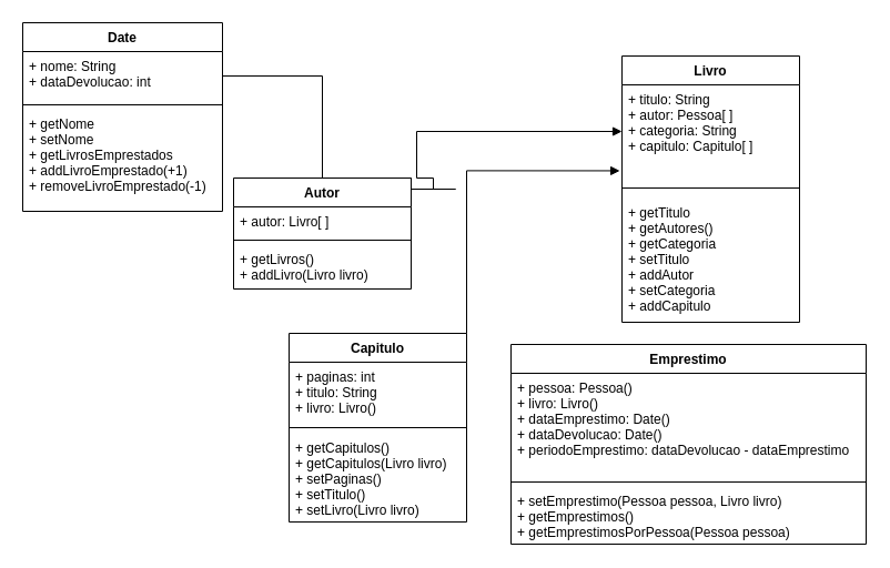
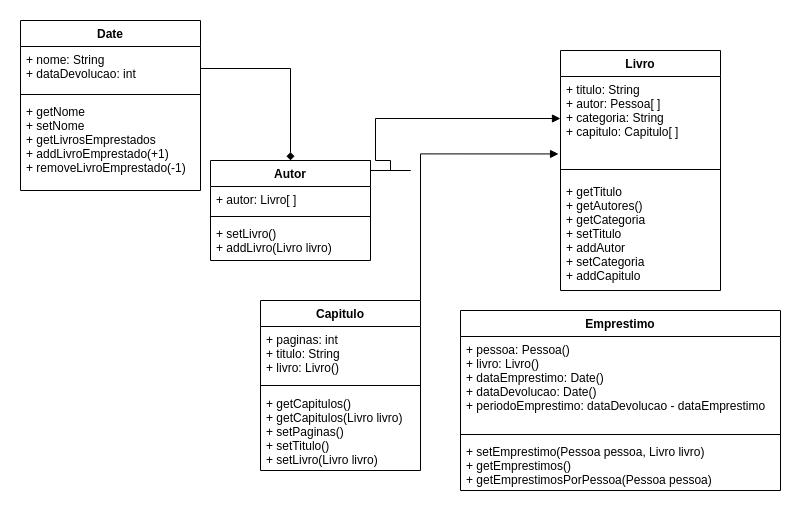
- <mxCell id="24" value="" style="endArrow=none;html=1;edgeStyle=orthogonalEdgeStyle;rounded=0;exitX=1;exitY=0.5;exitDx=0;exitDy=0;entryX=0.5;entryY=0;entryDx=0;entryDy=0;" edge="1" parent="1" source="21" target="6"><mxGeometry relative="1" as="geometry"><mxPoint x="210" y="70" as="sourcePoint" /><mxPoint x="370" y="70" as="targetPoint" /></mxGeometry></mxCell>
+ <mxCell id="24" value="" style="endArrow=diamond;html=1;edgeStyle=orthogonalEdgeStyle;rounded=0;exitX=1;exitY=0.5;exitDx=0;exitDy=0;entryX=0.5;entryY=0;entryDx=0;entryDy=0;" edge="1" parent="1" source="21" target="6"><mxGeometry relative="1" as="geometry"><mxPoint x="210" y="70" as="sourcePoint" /><mxPoint x="370" y="70" as="targetPoint" /></mxGeometry></mxCell>
- <mxCell id="9" value="+ getLivros()&#10;+ addLivro(Livro livro)" style="text;strokeColor=none;fillColor=none;align=left;verticalAlign=top;spacingLeft=4;spacingRight=4;overflow=hidden;rotatable=0;points=[[0,0.5],[1,0.5]];portConstraint=eastwest;" vertex="1" parent="6"><mxGeometry y="60" width="160" height="40" as="geometry" /></mxCell>
+ <mxCell id="9" value="+ setLivro()&#10;+ addLivro(Livro livro)" style="text;strokeColor=none;fillColor=none;align=left;verticalAlign=top;spacingLeft=4;spacingRight=4;overflow=hidden;rotatable=0;points=[[0,0.5],[1,0.5]];portConstraint=eastwest;" vertex="1" parent="6"><mxGeometry y="60" width="160" height="40" as="geometry" /></mxCell>
